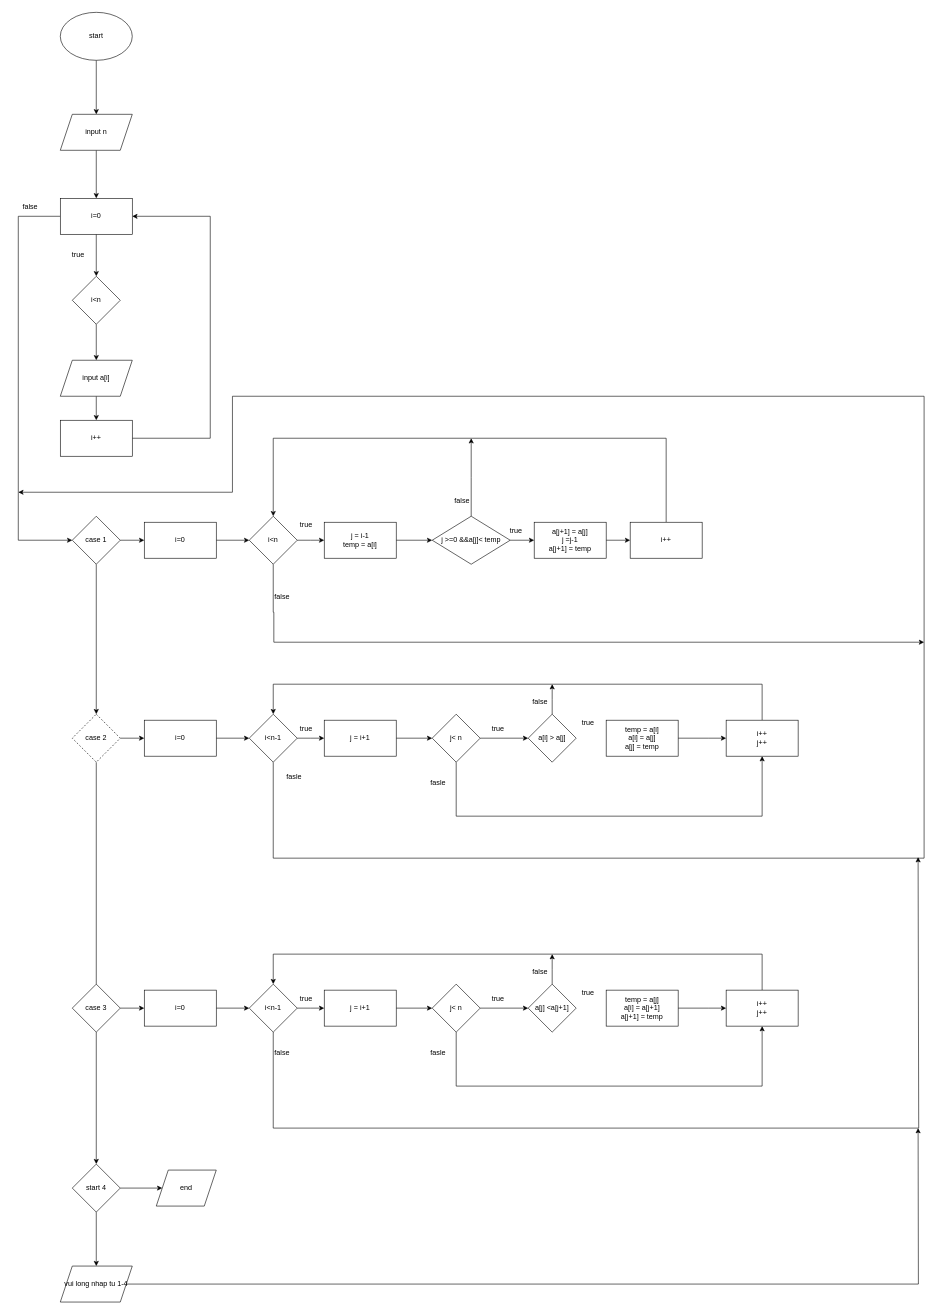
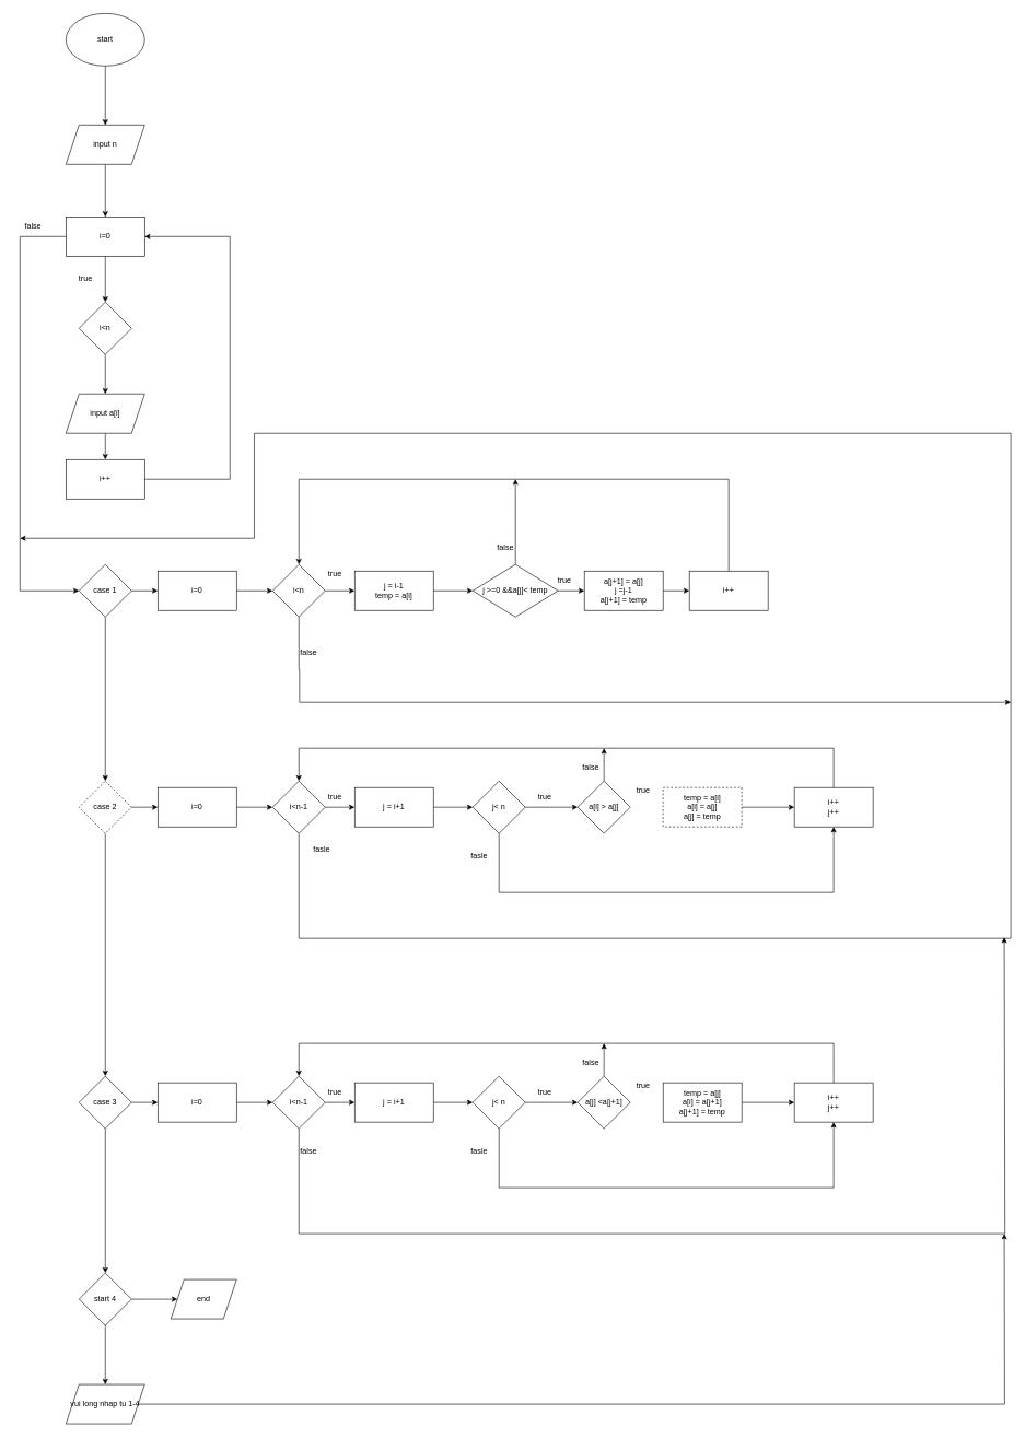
- <mxCell id="54" value="temp = a[i]&lt;br&gt;a[i] = a[j]&lt;br&gt;a[j] = temp" style="rounded=0;whiteSpace=wrap;html=1;" vertex="1" parent="1"><mxGeometry x="1010" y="1200" width="120" height="60" as="geometry" /></mxCell>
+ <mxCell id="54" value="temp = a[i]&lt;br&gt;a[i] = a[j]&lt;br&gt;a[j] = temp" style="rounded=0;whiteSpace=wrap;html=1;dashed=1;" vertex="1" parent="1"><mxGeometry x="1010" y="1200" width="120" height="60" as="geometry" /></mxCell>
- <mxCell id="45" value="" style="edgeStyle=orthogonalEdgeStyle;rounded=0;orthogonalLoop=1;jettySize=auto;html=1;endArrow=none;" edge="1" parent="1" source="46" target="65"><mxGeometry relative="1" as="geometry" /></mxCell>
+ <mxCell id="45" value="" style="edgeStyle=orthogonalEdgeStyle;rounded=0;orthogonalLoop=1;jettySize=auto;html=1;" edge="1" parent="1" source="46" target="65"><mxGeometry relative="1" as="geometry" /></mxCell>
